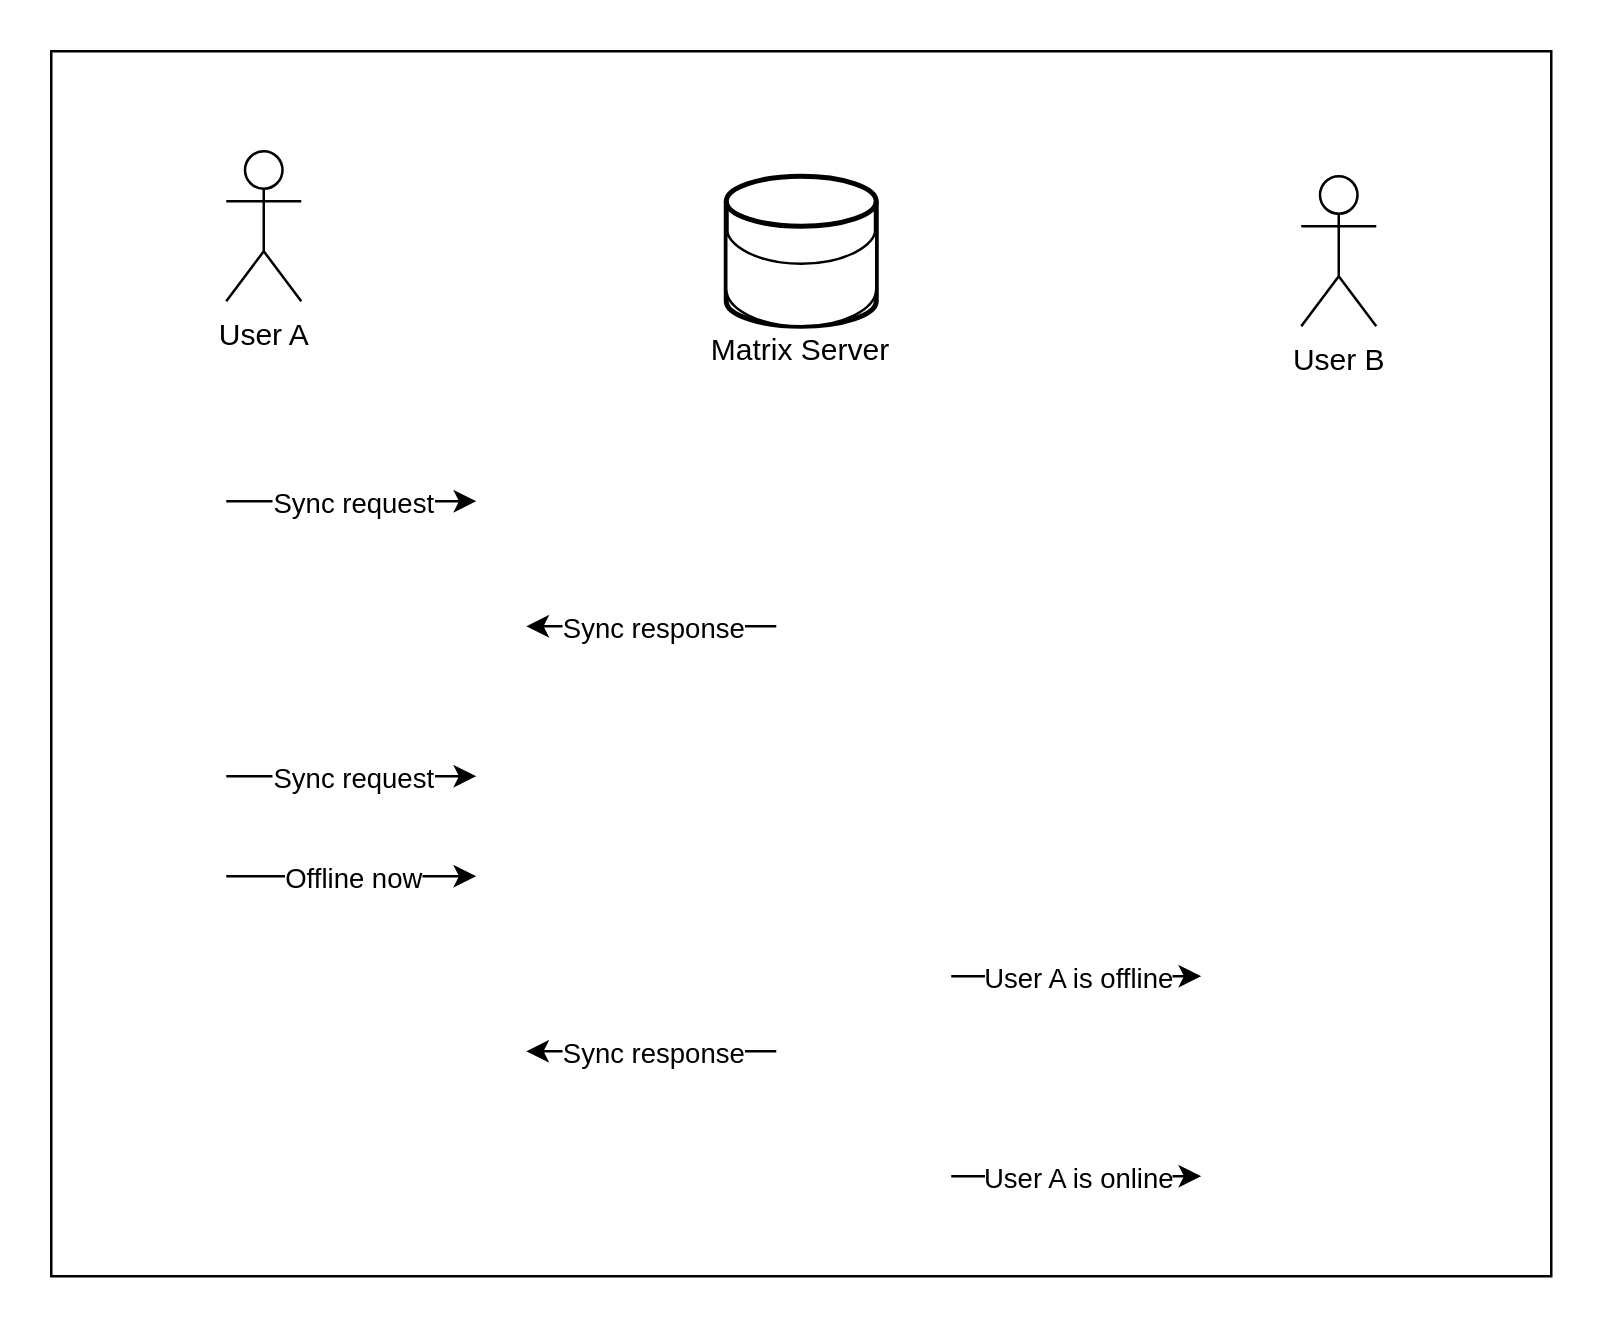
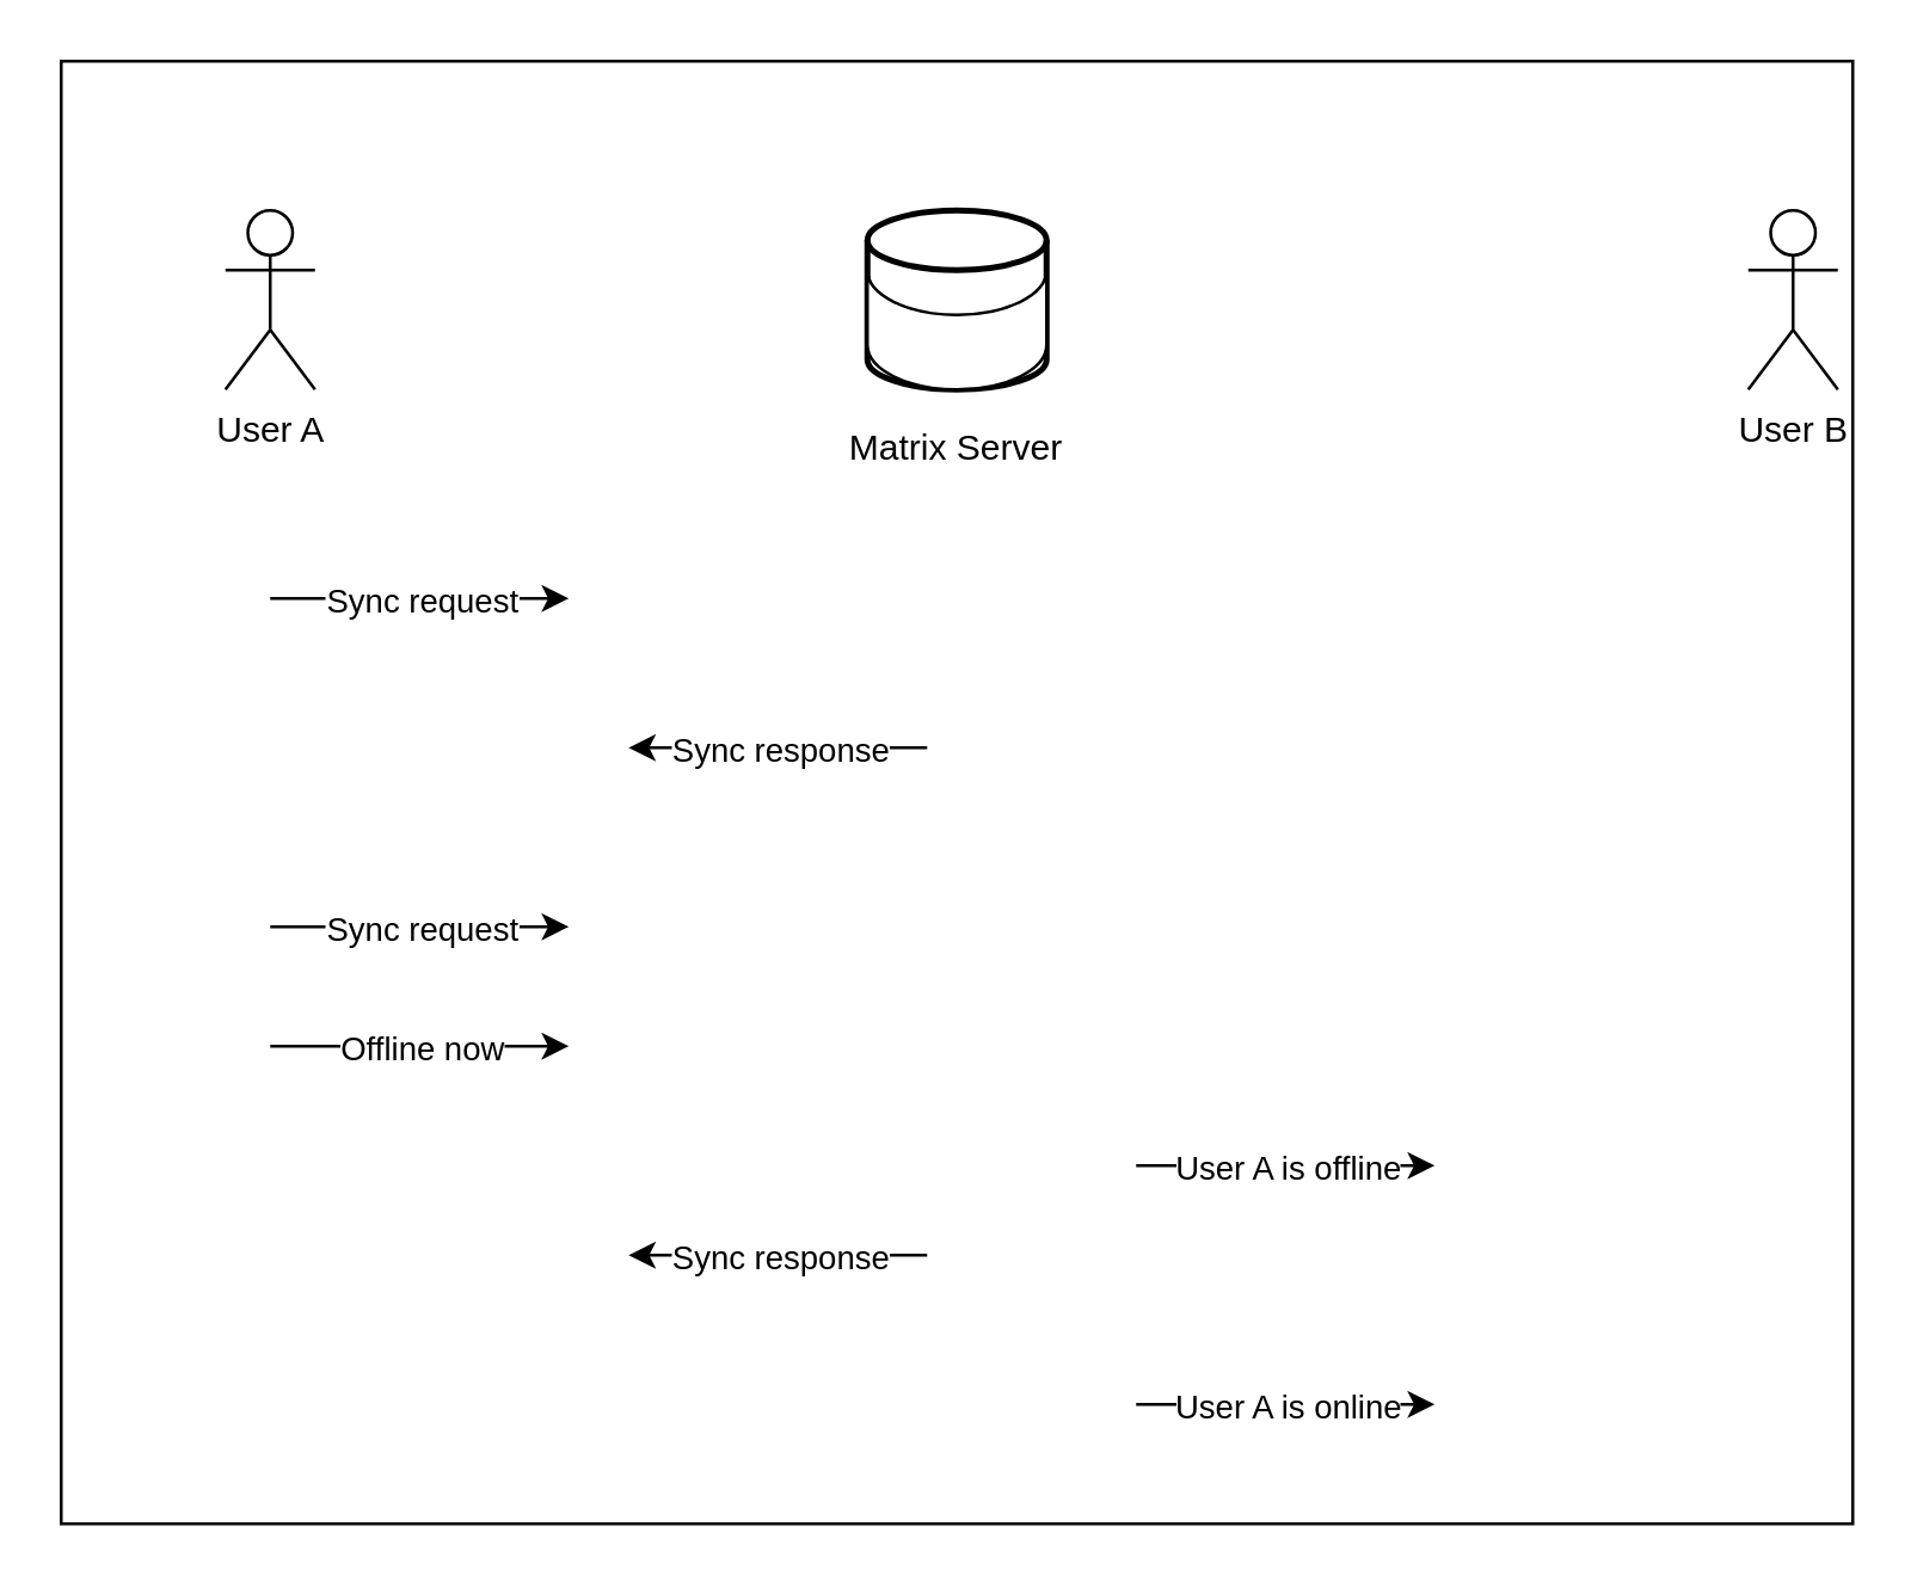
- <mxCell id="3" value="User A" style="shape=umlActor;verticalLabelPosition=bottom;verticalAlign=top;html=1;outlineConnect=0;" vertex="1" parent="1"><mxGeometry x="90" y="60" width="30" height="60" as="geometry" /></mxCell>
+ <mxCell id="3" value="User A" style="shape=umlActor;verticalLabelPosition=bottom;verticalAlign=top;html=1;outlineConnect=0;" vertex="1" parent="1"><mxGeometry x="75" y="70" width="30" height="60" as="geometry" /></mxCell>
- <mxCell id="4" value="User B" style="shape=umlActor;verticalLabelPosition=bottom;verticalAlign=top;html=1;outlineConnect=0;" vertex="1" parent="1"><mxGeometry x="520" y="70" width="30" height="60" as="geometry" /></mxCell>
+ <mxCell id="4" value="User B" style="shape=umlActor;verticalLabelPosition=bottom;verticalAlign=top;html=1;outlineConnect=0;" vertex="1" parent="1"><mxGeometry x="585" y="70" width="30" height="60" as="geometry" /></mxCell>
- <mxCell id="21" value="Matrix Server" style="text;html=1;strokeColor=none;fillColor=none;align=center;verticalAlign=middle;whiteSpace=wrap;rounded=0;" vertex="1" parent="1"><mxGeometry x="280" y="130" width="80" height="20" as="geometry" /></mxCell>
+ <mxCell id="21" value="Matrix Server" style="text;html=1;strokeColor=none;fillColor=none;align=center;verticalAlign=middle;whiteSpace=wrap;rounded=0;" vertex="1" parent="1"><mxGeometry x="280" y="140" width="80" height="20" as="geometry" /></mxCell>
